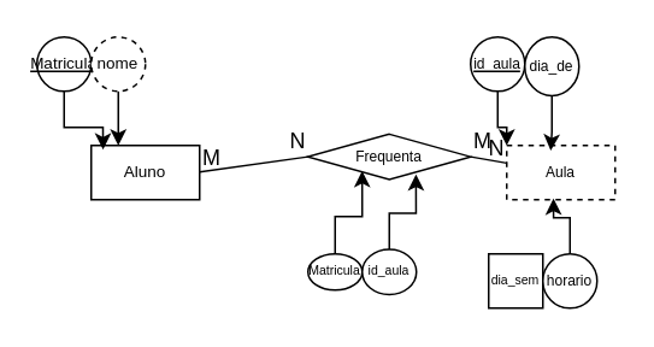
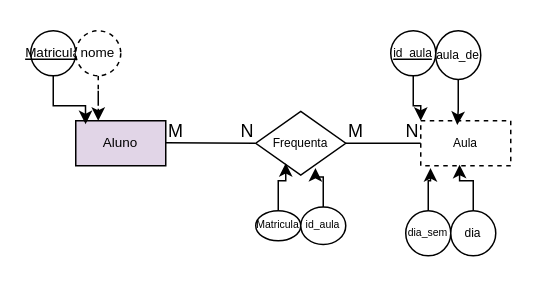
- <mxCell id="10" value="dia_de" style="ellipse;whiteSpace=wrap;html=1;align=center;fontSize=8;" vertex="1" parent="1"><mxGeometry x="290" y="20" width="30" height="32.5" as="geometry" /></mxCell>
+ <mxCell id="10" value="aula_de" style="ellipse;whiteSpace=wrap;html=1;align=center;fontSize=8;" vertex="1" parent="1"><mxGeometry x="290" y="20" width="30" height="32.5" as="geometry" /></mxCell>
- <mxCell id="5" style="edgeStyle=orthogonalEdgeStyle;rounded=0;orthogonalLoop=1;jettySize=auto;html=1;entryX=0.25;entryY=0;entryDx=0;entryDy=0;" edge="1" parent="1" source="6" target="2"><mxGeometry relative="1" as="geometry"><Array as="points" /></mxGeometry></mxCell>
+ <mxCell id="5" style="edgeStyle=orthogonalEdgeStyle;rounded=0;orthogonalLoop=1;jettySize=auto;html=1;entryX=0.25;entryY=0;entryDx=0;entryDy=0;dashed=1;" edge="1" parent="1" source="6" target="2"><mxGeometry relative="1" as="geometry"><Array as="points" /></mxGeometry></mxCell>
- <mxCell id="16" value="Frequenta" style="shape=rhombus;perimeter=rhombusPerimeter;whiteSpace=wrap;html=1;align=center;fontSize=8;" vertex="1" parent="1"><mxGeometry x="170" y="73.75" width="90" height="25" as="geometry" /></mxCell>
+ <mxCell id="16" value="Frequenta" style="shape=rhombus;perimeter=rhombusPerimeter;whiteSpace=wrap;html=1;align=center;fontSize=8;" vertex="1" parent="1"><mxGeometry x="170" y="73.75" width="60" height="42.5" as="geometry" /></mxCell>
- <mxCell id="2" value="Aluno" style="whiteSpace=wrap;html=1;align=center;strokeWidth=1;fontSize=9;" vertex="1" parent="1"><mxGeometry x="50" y="80" width="60" height="30" as="geometry" /></mxCell>
+ <mxCell id="2" value="Aluno" style="whiteSpace=wrap;html=1;align=center;strokeWidth=1;fontSize=9;fillColor=#e1d5e7;" vertex="1" parent="1"><mxGeometry x="50" y="80" width="60" height="30" as="geometry" /></mxCell>
+ <mxCell id="13" style="edgeStyle=orthogonalEdgeStyle;rounded=0;orthogonalLoop=1;jettySize=auto;html=1;entryX=0.109;entryY=1.052;entryDx=0;entryDy=0;entryPerimeter=0;" edge="1" parent="1" source="12" target="7"><mxGeometry relative="1" as="geometry" /></mxCell>
- <mxCell id="12" value="dia_sem" style="whiteSpace=wrap;html=1;align=center;fontSize=7;rounded=0;" vertex="1" parent="1"><mxGeometry x="270" y="140" width="30" height="30" as="geometry" /></mxCell>
+ <mxCell id="12" value="dia_sem" style="ellipse;whiteSpace=wrap;html=1;align=center;fontSize=7;" vertex="1" parent="1"><mxGeometry x="270" y="140" width="30" height="30" as="geometry" /></mxCell>
- <mxCell id="14" value="horario" style="ellipse;whiteSpace=wrap;html=1;align=center;fontSize=8;" vertex="1" parent="1"><mxGeometry x="300" y="140" width="30" height="30" as="geometry" /></mxCell>
+ <mxCell id="14" value="dia" style="ellipse;whiteSpace=wrap;html=1;align=center;fontSize=8;" vertex="1" parent="1"><mxGeometry x="300" y="140" width="30" height="30" as="geometry" /></mxCell>
